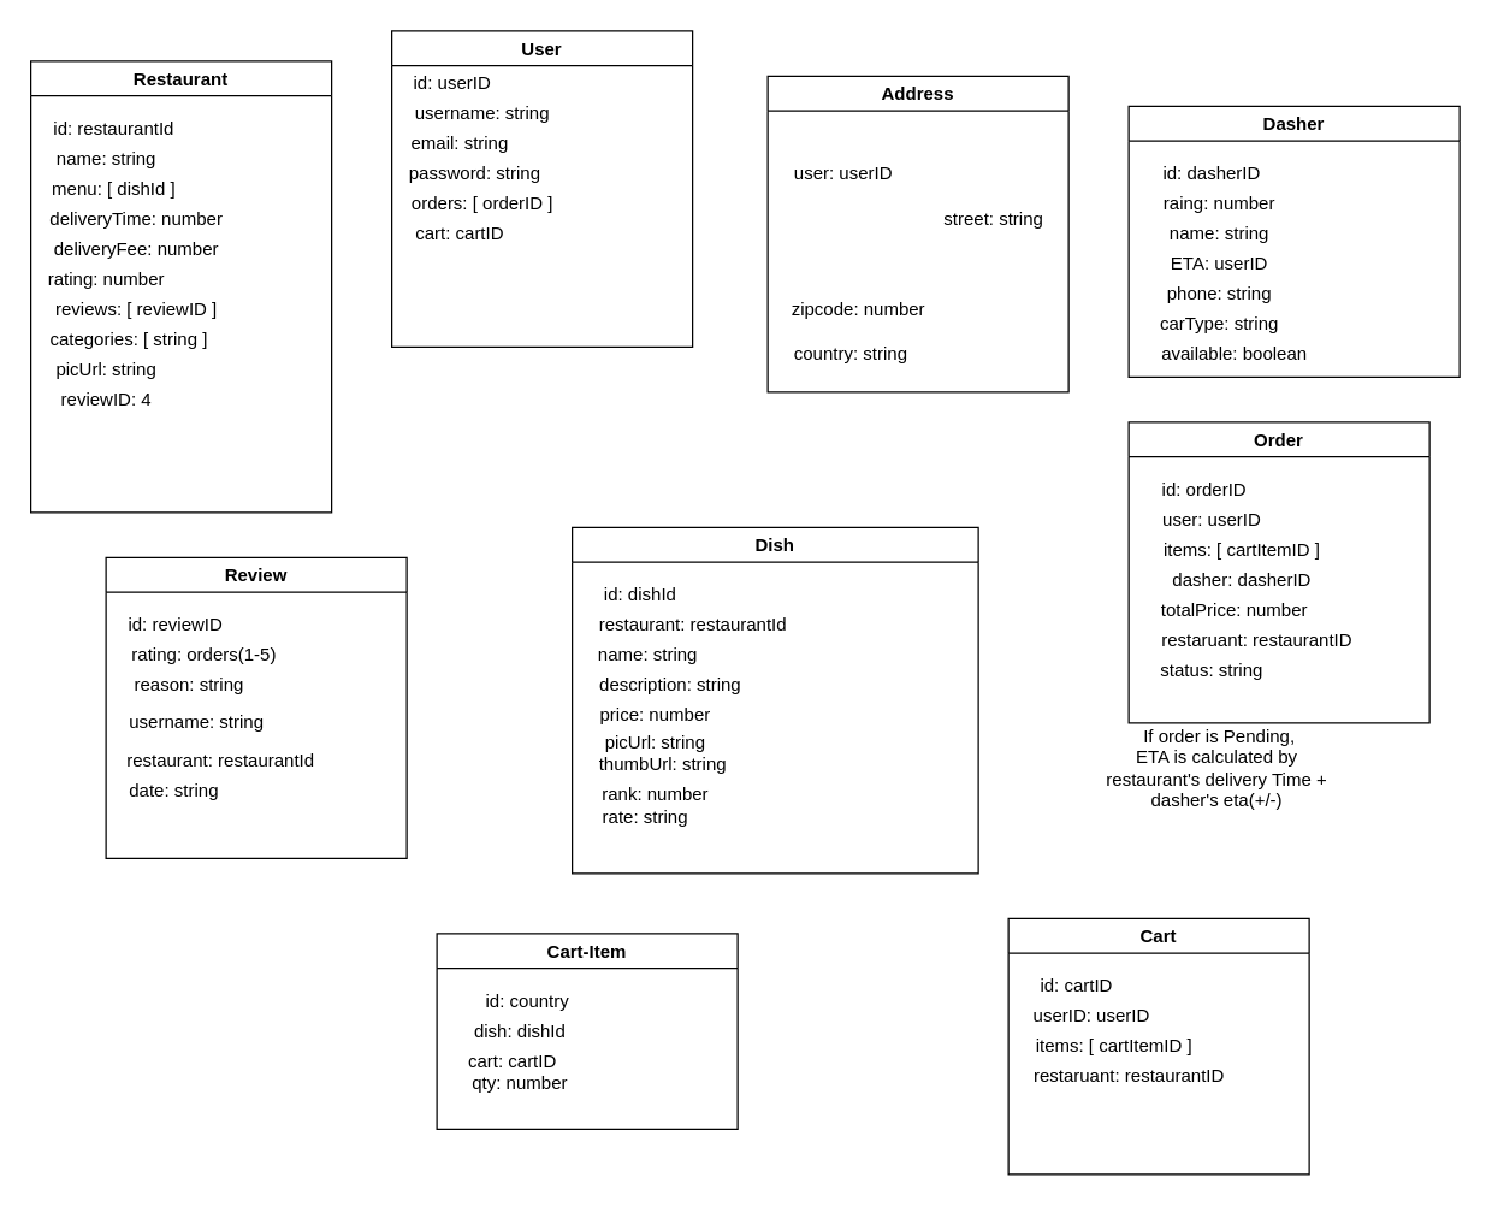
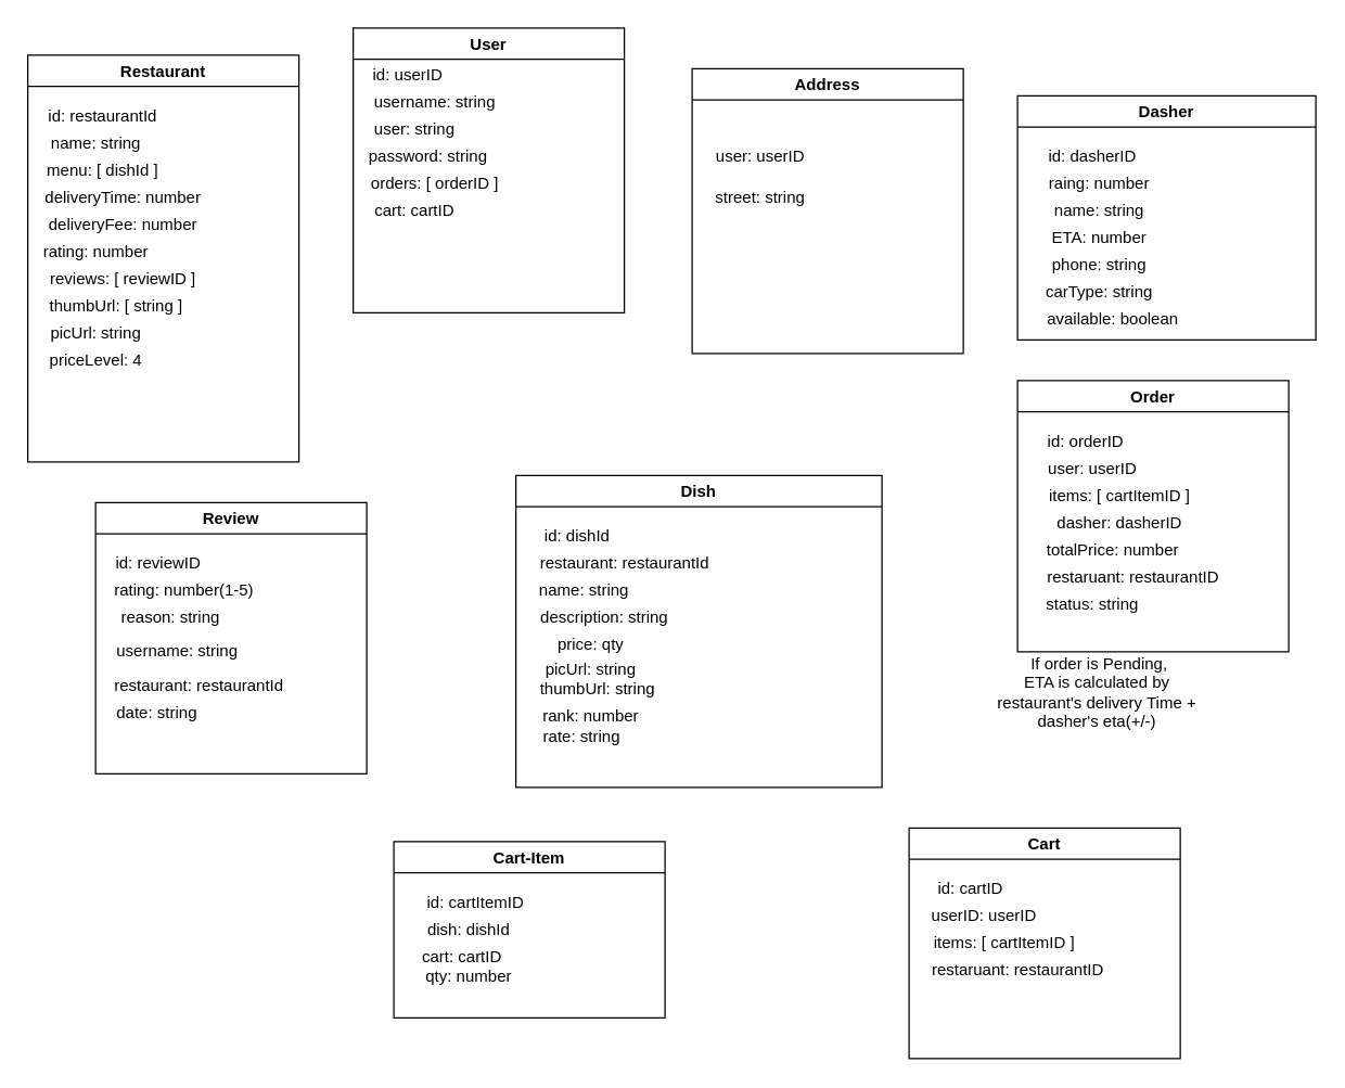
- <mxCell id="5" value="email: string" style="text;html=1;align=center;verticalAlign=middle;resizable=0;points=[];autosize=1;strokeColor=none;fillColor=none;" vertex="1" parent="2"><mxGeometry y="60" width="90" height="30" as="geometry" /></mxCell>
+ <mxCell id="5" value="user: string" style="text;html=1;align=center;verticalAlign=middle;resizable=0;points=[];autosize=1;strokeColor=none;fillColor=none;" vertex="1" parent="2"><mxGeometry y="60" width="90" height="30" as="geometry" /></mxCell>
- <mxCell id="63" value="street: string" style="text;html=1;align=center;verticalAlign=middle;resizable=0;points=[];autosize=1;strokeColor=none;fillColor=none;" vertex="1" parent="61"><mxGeometry x="105" y="80" width="90" height="30" as="geometry" /></mxCell>
+ <mxCell id="63" value="street: string" style="text;html=1;align=center;verticalAlign=middle;resizable=0;points=[];autosize=1;strokeColor=none;fillColor=none;" vertex="1" parent="61"><mxGeometry x="5" y="80" width="90" height="30" as="geometry" /></mxCell>
- <mxCell id="49" value="ETA: userID" style="text;html=1;align=center;verticalAlign=middle;resizable=0;points=[];autosize=1;strokeColor=none;fillColor=none;" vertex="1" parent="45"><mxGeometry x="15" y="90" width="90" height="30" as="geometry" /></mxCell>
+ <mxCell id="49" value="ETA: number" style="text;html=1;align=center;verticalAlign=middle;resizable=0;points=[];autosize=1;strokeColor=none;fillColor=none;" vertex="1" parent="45"><mxGeometry x="15" y="90" width="90" height="30" as="geometry" /></mxCell>
- <mxCell id="64" value="zipcode: number" style="text;html=1;align=center;verticalAlign=middle;resizable=0;points=[];autosize=1;strokeColor=none;fillColor=none;" vertex="1" parent="61"><mxGeometry x="5" y="140" width="110" height="30" as="geometry" /></mxCell>
- <mxCell id="17" value="categories: [ string ]" style="text;html=1;align=center;verticalAlign=middle;resizable=0;points=[];autosize=1;strokeColor=none;fillColor=none;" vertex="1" parent="9"><mxGeometry y="170" width="130" height="30" as="geometry" /></mxCell>
+ <mxCell id="17" value="thumbUrl: [ string ]" style="text;html=1;align=center;verticalAlign=middle;resizable=0;points=[];autosize=1;strokeColor=none;fillColor=none;" vertex="1" parent="9"><mxGeometry y="170" width="130" height="30" as="geometry" /></mxCell>
- <mxCell id="65" value="country: string" style="text;html=1;align=center;verticalAlign=middle;resizable=0;points=[];autosize=1;strokeColor=none;fillColor=none;" vertex="1" parent="61"><mxGeometry x="5" y="170" width="100" height="30" as="geometry" /></mxCell>
- <mxCell id="19" value="reviewID: 4" style="text;html=1;align=center;verticalAlign=middle;resizable=0;points=[];autosize=1;strokeColor=none;fillColor=none;" vertex="1" parent="9"><mxGeometry x="5" y="210" width="90" height="30" as="geometry" /></mxCell>
+ <mxCell id="19" value="priceLevel: 4" style="text;html=1;align=center;verticalAlign=middle;resizable=0;points=[];autosize=1;strokeColor=none;fillColor=none;" vertex="1" parent="9"><mxGeometry x="5" y="210" width="90" height="30" as="geometry" /></mxCell>
- <mxCell id="34" value="rating: orders(1-5)" style="text;html=1;align=center;verticalAlign=middle;resizable=0;points=[];autosize=1;strokeColor=none;fillColor=none;" vertex="1" parent="33"><mxGeometry y="50" width="130" height="30" as="geometry" /></mxCell>
+ <mxCell id="34" value="rating: number(1-5)" style="text;html=1;align=center;verticalAlign=middle;resizable=0;points=[];autosize=1;strokeColor=none;fillColor=none;" vertex="1" parent="33"><mxGeometry y="50" width="130" height="30" as="geometry" /></mxCell>
- <mxCell id="58" value="price: number&lt;br&gt;" style="text;html=1;align=center;verticalAlign=middle;resizable=0;points=[];autosize=1;strokeColor=none;fillColor=none;" vertex="1" parent="53"><mxGeometry x="5" y="110" width="100" height="30" as="geometry" /></mxCell>
+ <mxCell id="58" value="price: qty&lt;br&gt;" style="text;html=1;align=center;verticalAlign=middle;resizable=0;points=[];autosize=1;strokeColor=none;fillColor=none;" vertex="1" parent="53"><mxGeometry x="5" y="110" width="100" height="30" as="geometry" /></mxCell>
- <mxCell id="21" value="id: country" style="text;html=1;align=center;verticalAlign=middle;resizable=0;points=[];autosize=1;strokeColor=none;fillColor=none;" vertex="1" parent="20"><mxGeometry x="15" y="30" width="90" height="30" as="geometry" /></mxCell>
+ <mxCell id="21" value="id: cartItemID" style="text;html=1;align=center;verticalAlign=middle;resizable=0;points=[];autosize=1;strokeColor=none;fillColor=none;" vertex="1" parent="20"><mxGeometry x="15" y="30" width="90" height="30" as="geometry" /></mxCell>
